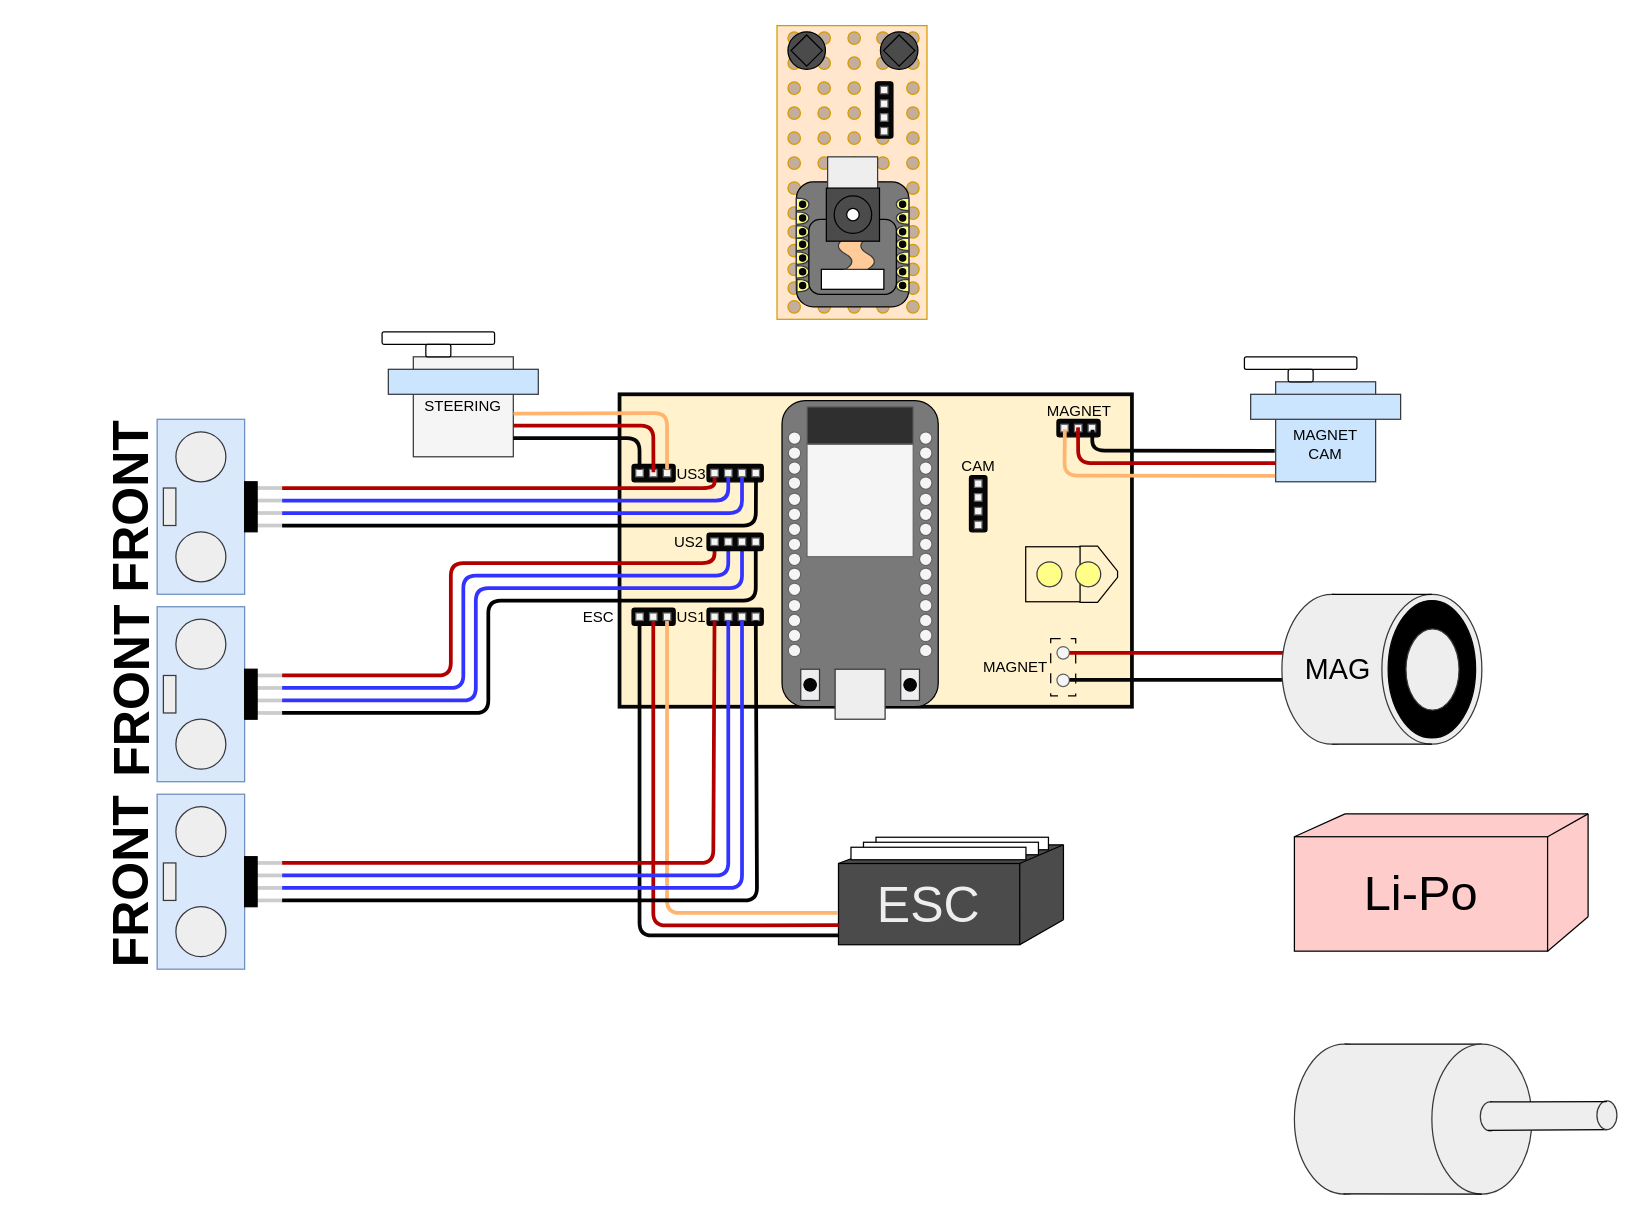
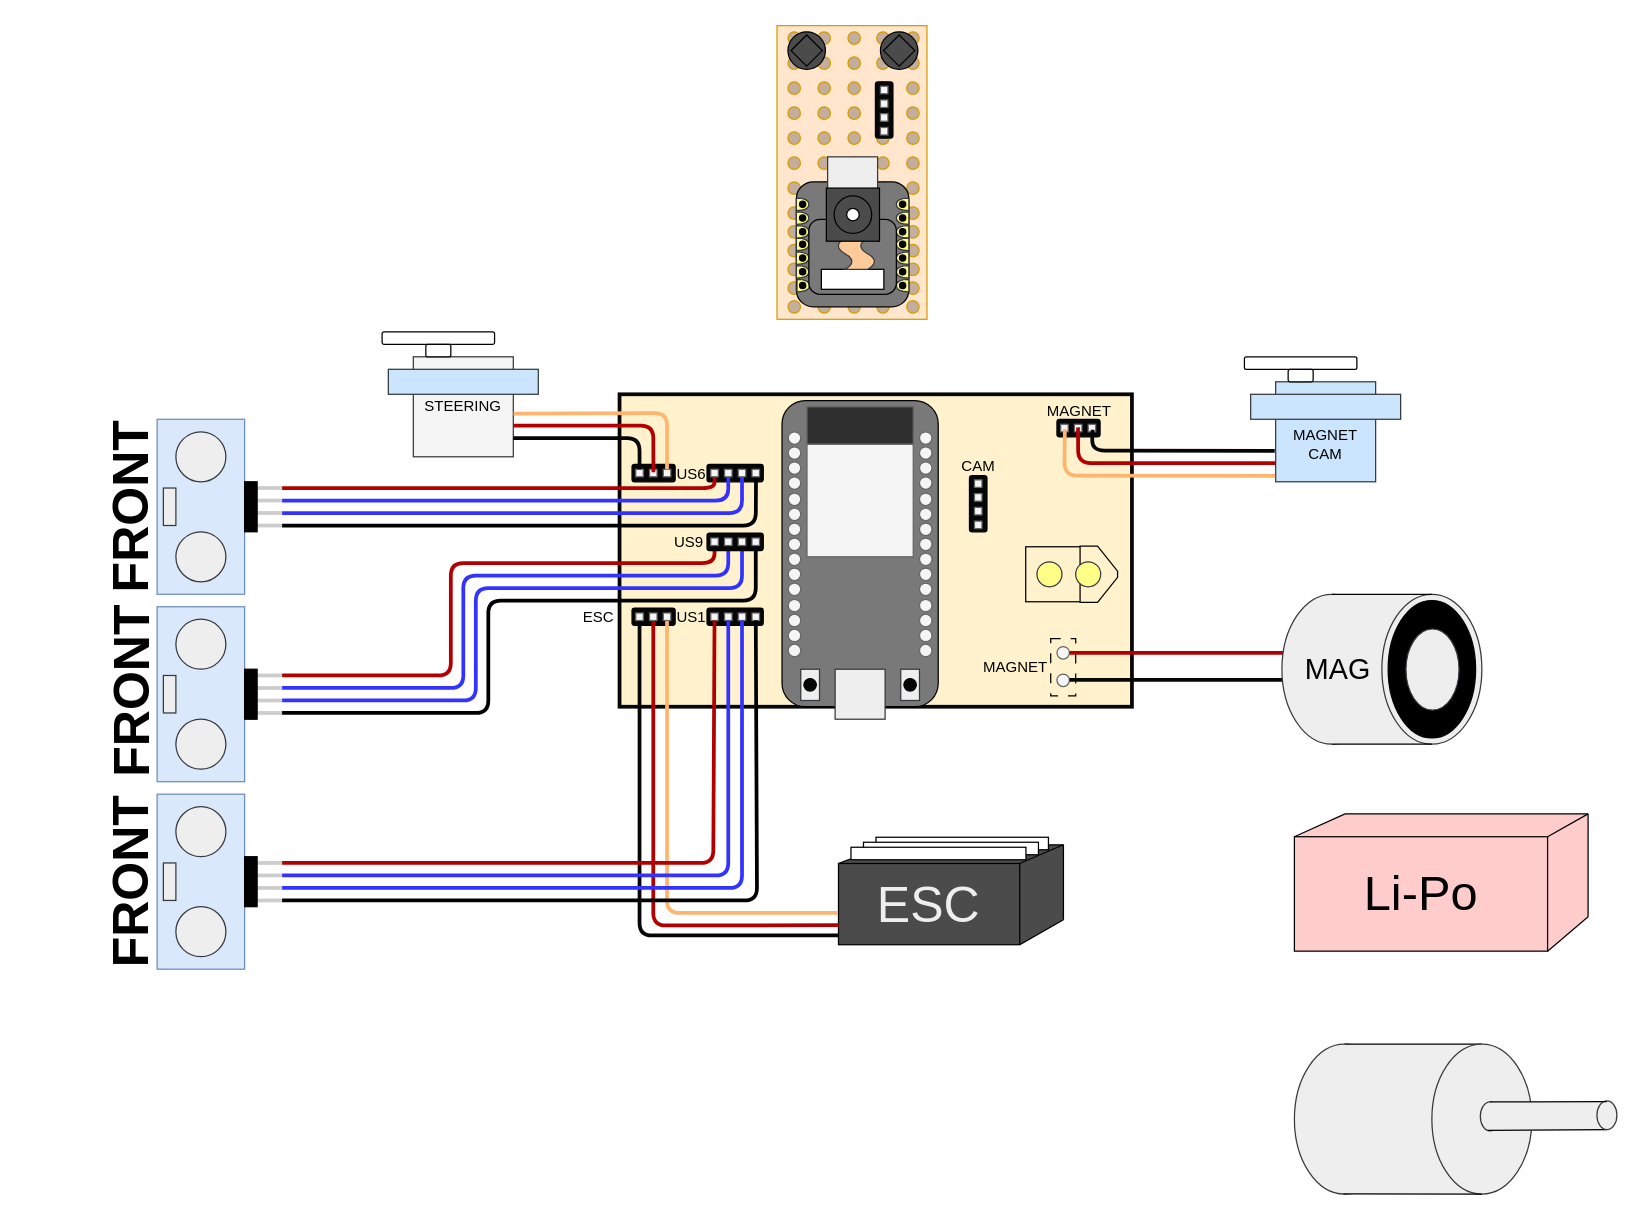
- <mxCell id="289" value="&lt;div style=&quot;text-align: center;&quot;&gt;&lt;span style=&quot;background-color: transparent; color: light-dark(rgb(0, 0, 0), rgb(255, 255, 255));&quot;&gt;US3&lt;/span&gt;&lt;/div&gt;" style="text;whiteSpace=wrap;html=1;fontFamily=Helvetica;fontSize=12;fontColor=default;" vertex="1" parent="1"><mxGeometry x="539.37" y="365" width="25" height="35" as="geometry" /></mxCell>
+ <mxCell id="289" value="&lt;div style=&quot;text-align: center;&quot;&gt;&lt;span style=&quot;background-color: transparent; color: light-dark(rgb(0, 0, 0), rgb(255, 255, 255));&quot;&gt;US6&lt;/span&gt;&lt;/div&gt;" style="text;whiteSpace=wrap;html=1;fontFamily=Helvetica;fontSize=12;fontColor=default;" vertex="1" parent="1"><mxGeometry x="539.37" y="365" width="25" height="35" as="geometry" /></mxCell>
- <mxCell id="288" value="&lt;div style=&quot;text-align: center;&quot;&gt;&lt;span style=&quot;background-color: transparent; color: light-dark(rgb(0, 0, 0), rgb(255, 255, 255));&quot;&gt;US2&lt;/span&gt;&lt;/div&gt;" style="text;whiteSpace=wrap;html=1;fontFamily=Helvetica;fontSize=12;fontColor=default;" vertex="1" parent="1"><mxGeometry x="537.37" y="420" width="25" height="35" as="geometry" /></mxCell>
+ <mxCell id="288" value="&lt;div style=&quot;text-align: center;&quot;&gt;&lt;span style=&quot;background-color: transparent; color: light-dark(rgb(0, 0, 0), rgb(255, 255, 255));&quot;&gt;US9&lt;/span&gt;&lt;/div&gt;" style="text;whiteSpace=wrap;html=1;fontFamily=Helvetica;fontSize=12;fontColor=default;" vertex="1" parent="1"><mxGeometry x="537.37" y="420" width="25" height="35" as="geometry" /></mxCell>
